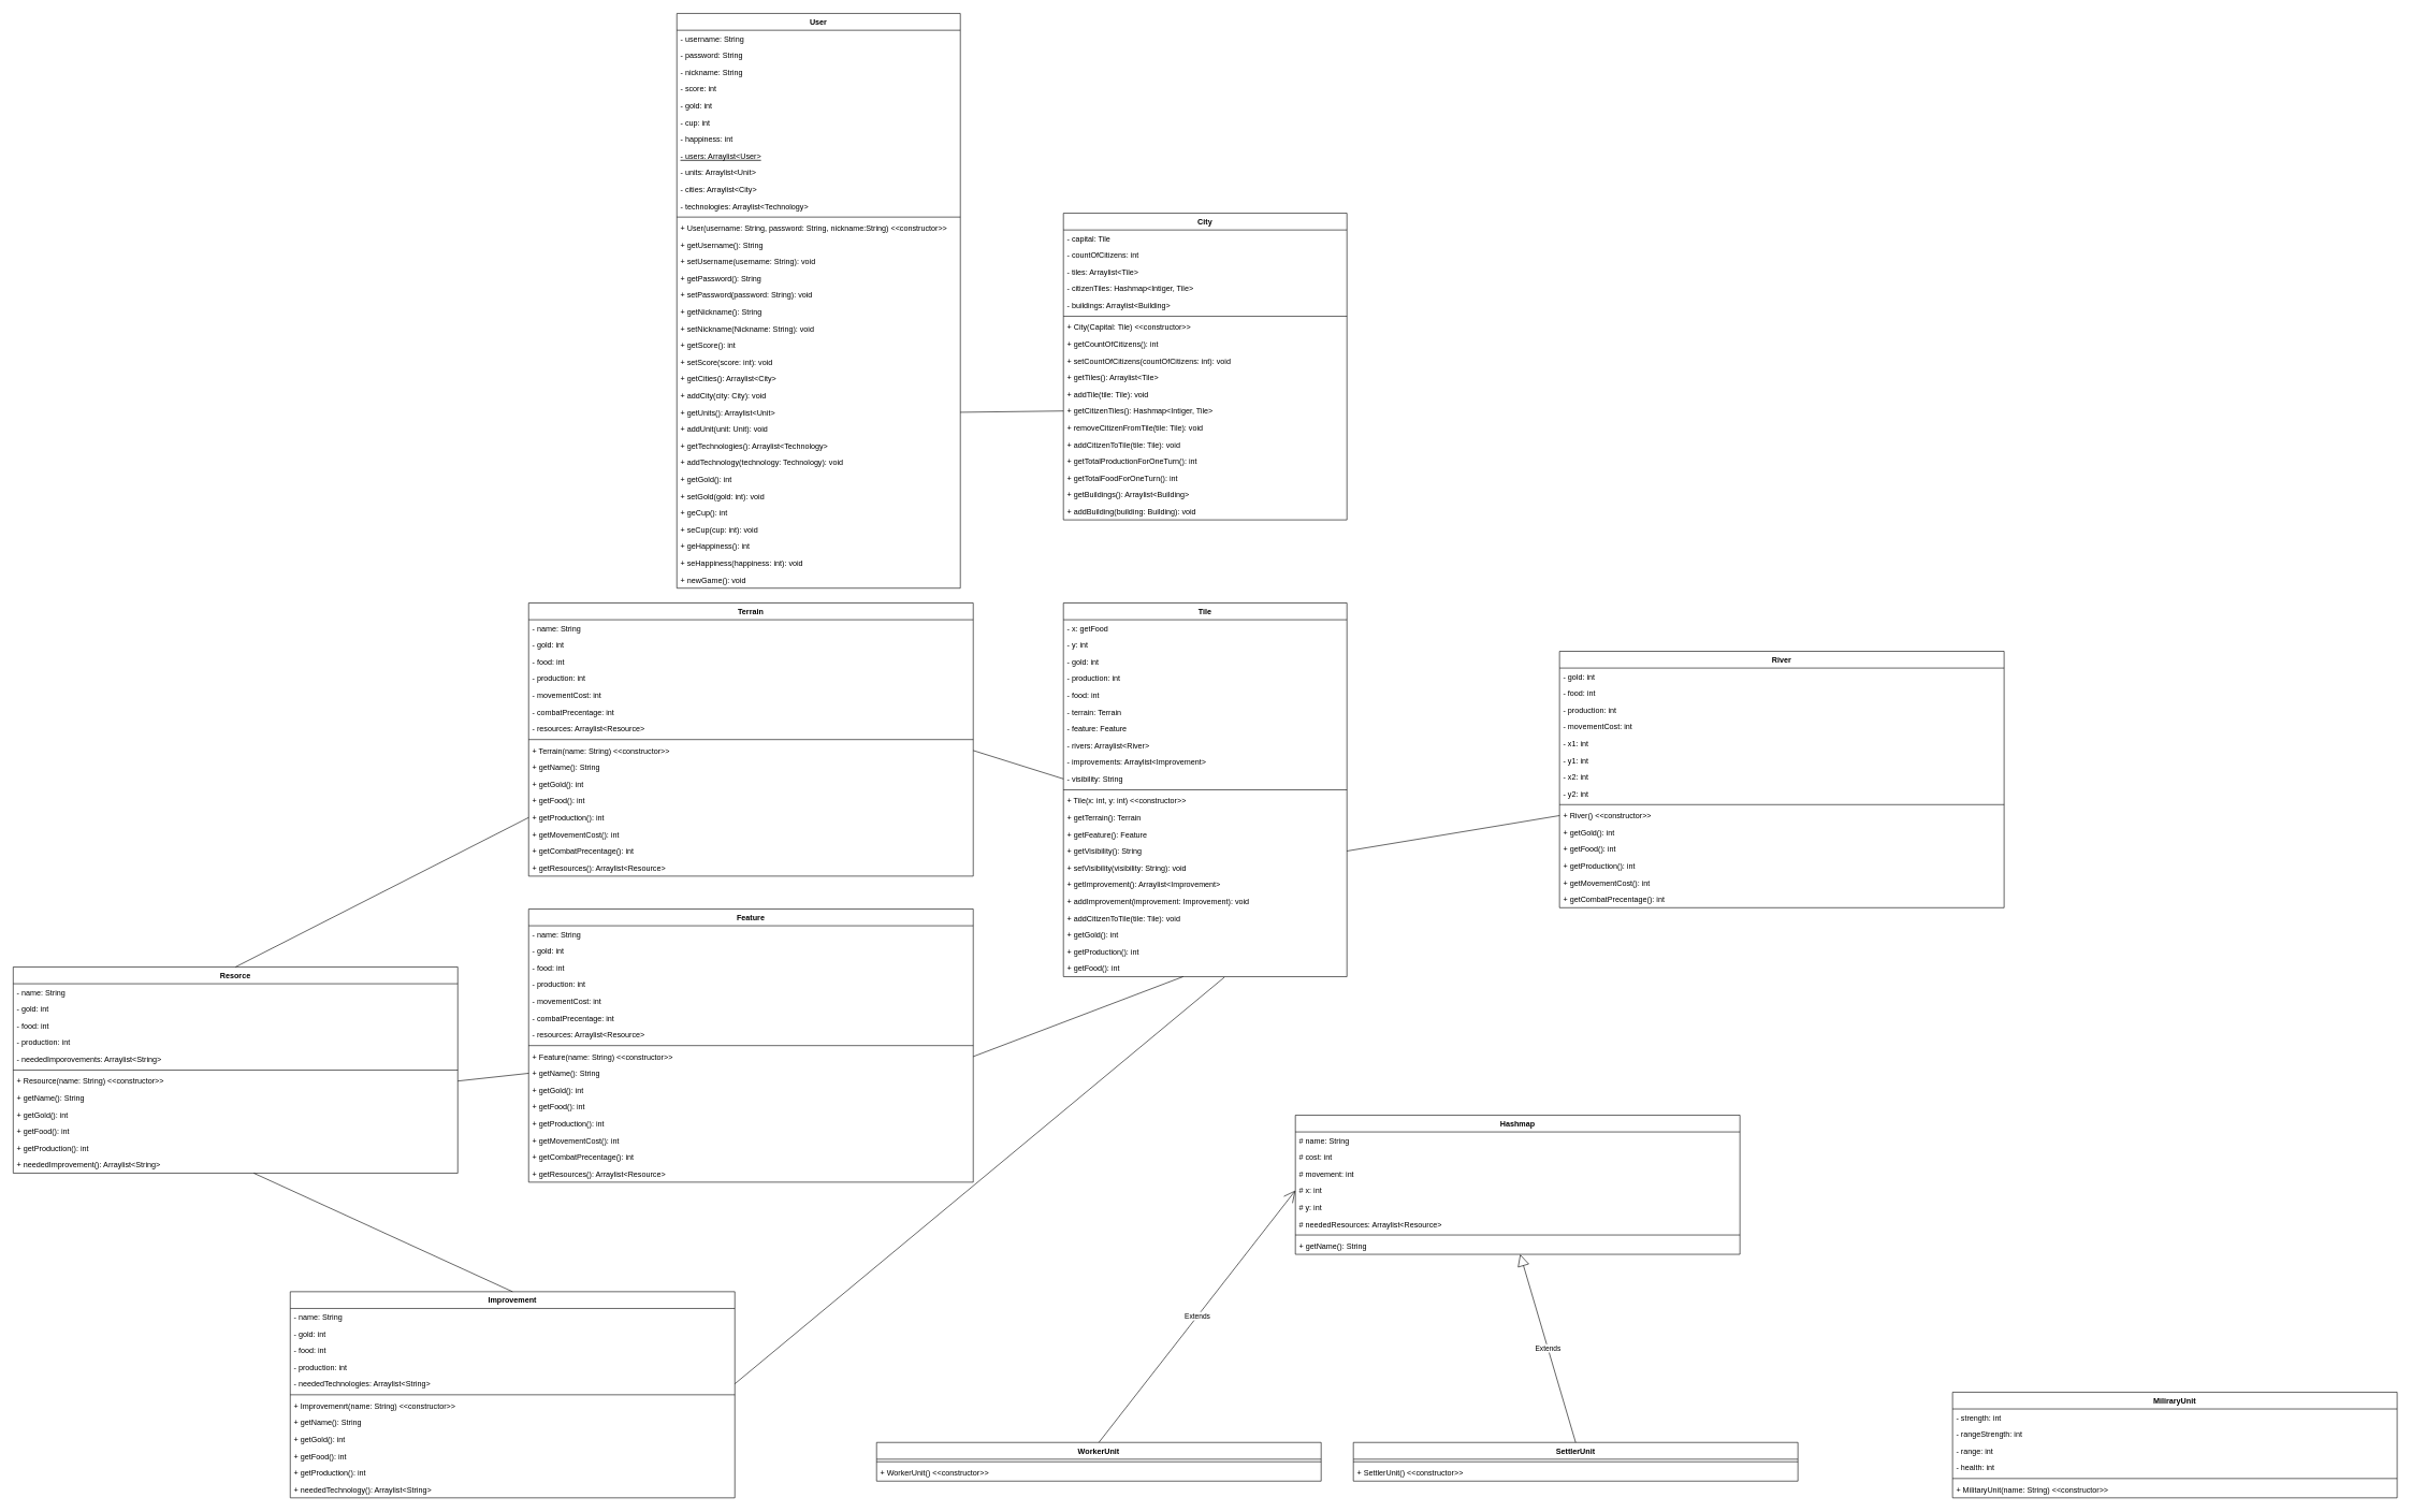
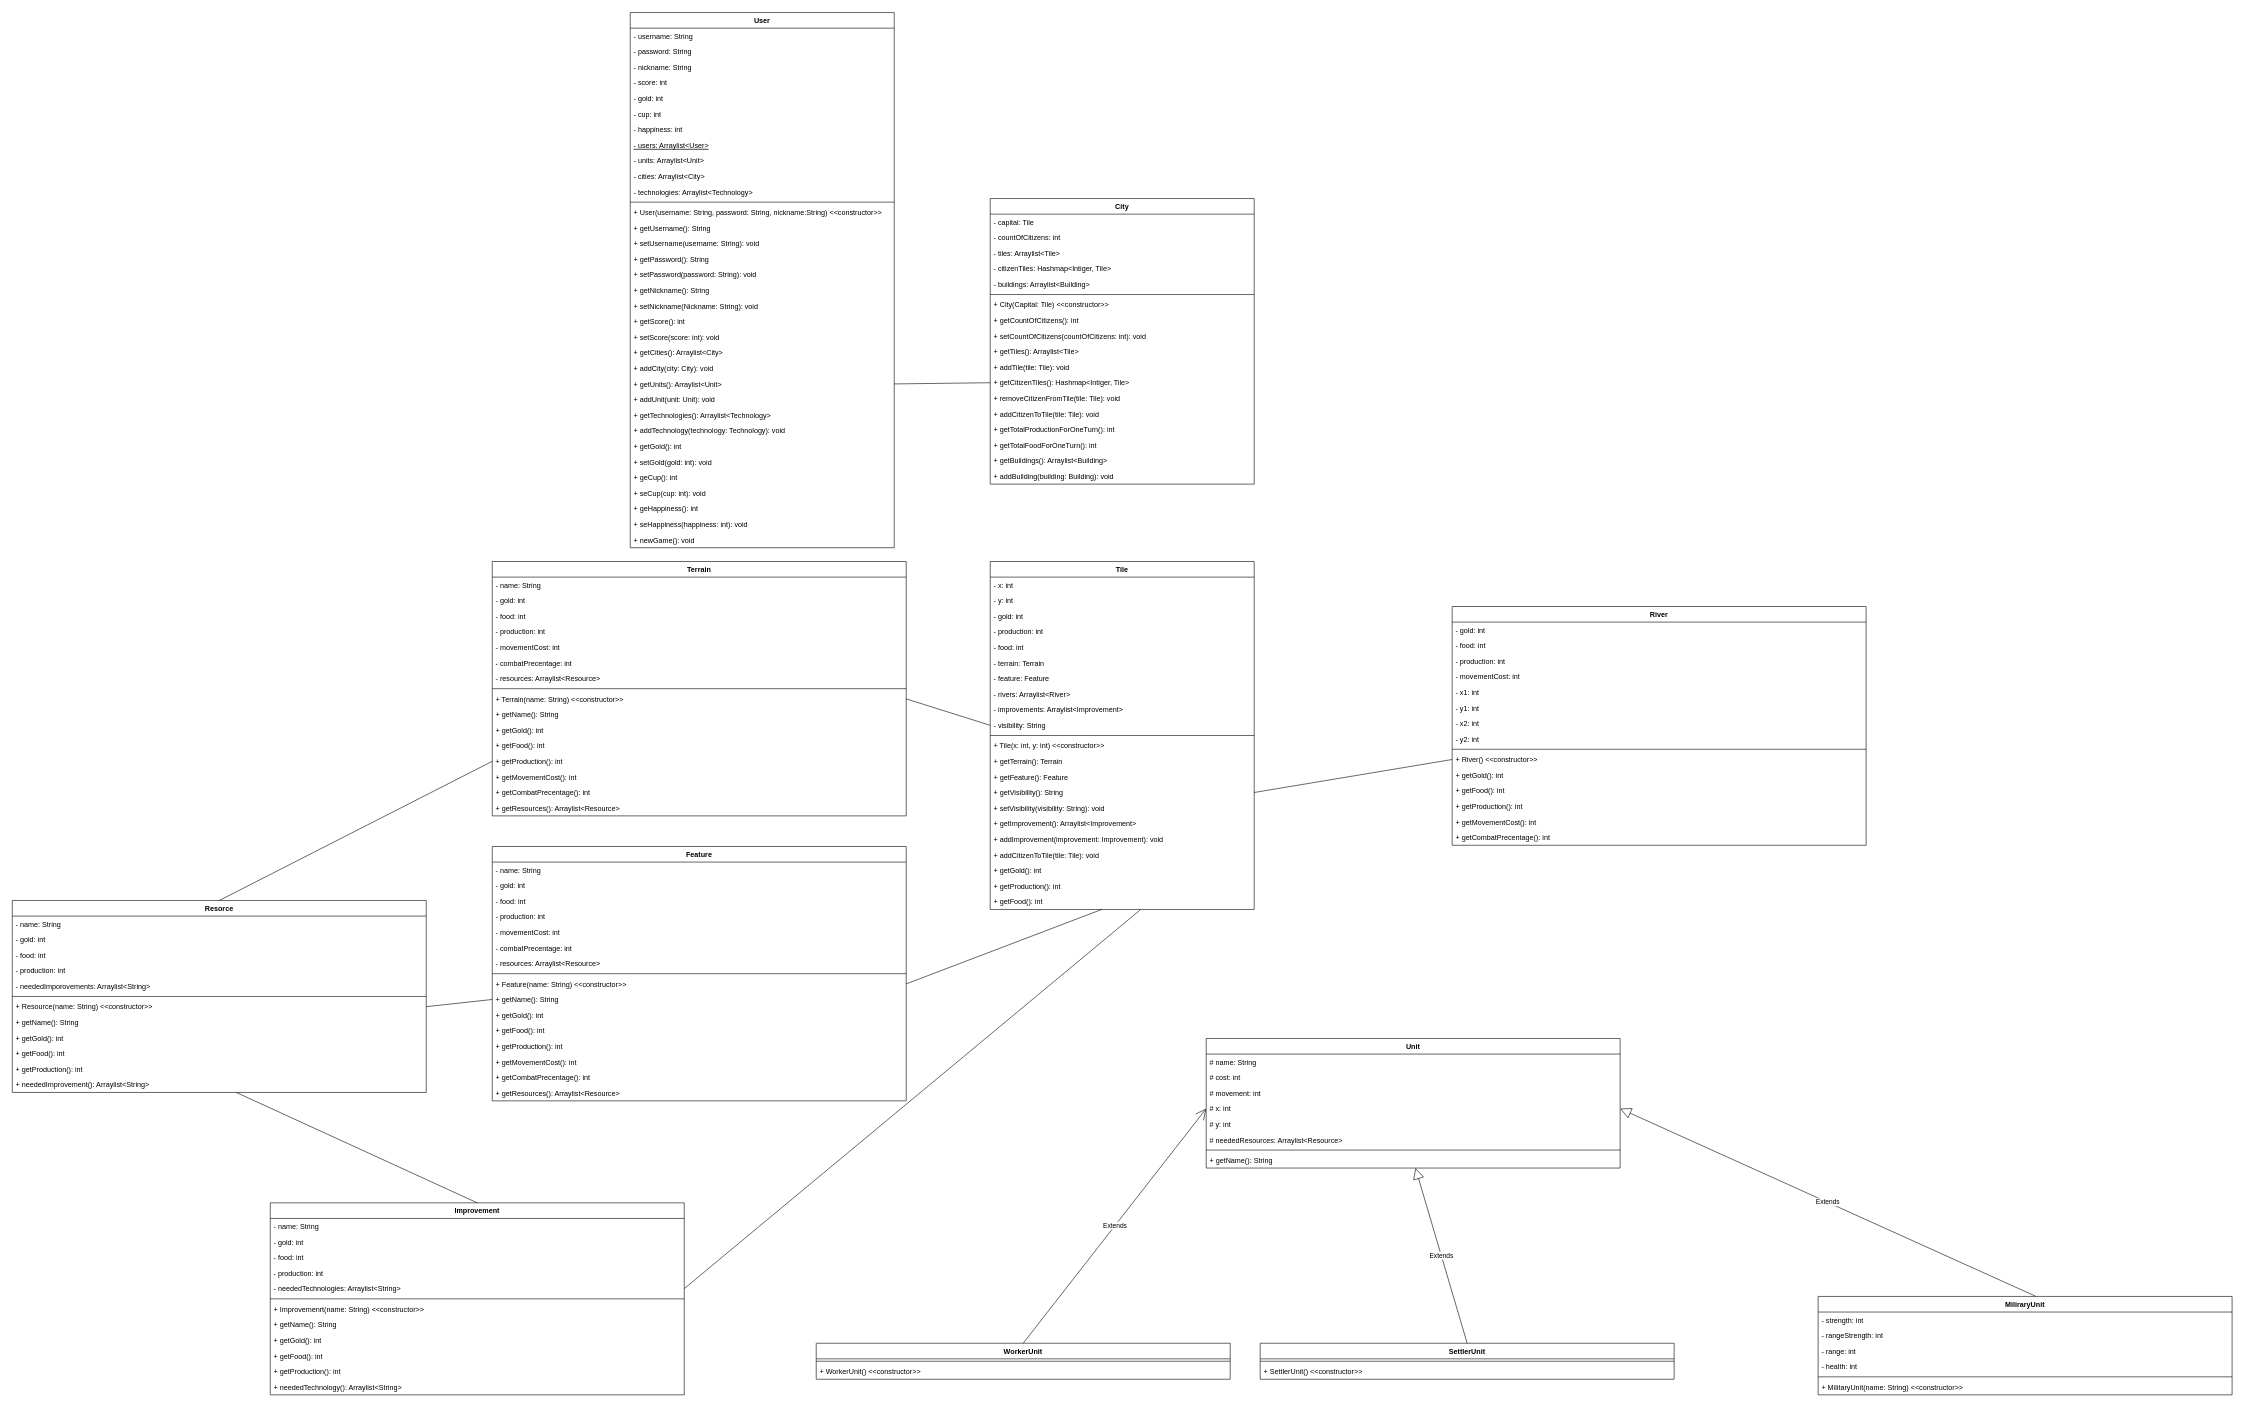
- <mxCell id="57" value="- x: getFood" style="text;strokeColor=none;fillColor=none;align=left;verticalAlign=top;spacingLeft=4;spacingRight=4;overflow=hidden;rotatable=0;points=[[0,0.5],[1,0.5]];portConstraint=eastwest;" parent="56" vertex="1"><mxGeometry y="26" width="440" height="26" as="geometry" /></mxCell>
+ <mxCell id="57" value="- x: int" style="text;strokeColor=none;fillColor=none;align=left;verticalAlign=top;spacingLeft=4;spacingRight=4;overflow=hidden;rotatable=0;points=[[0,0.5],[1,0.5]];portConstraint=eastwest;" parent="56" vertex="1"><mxGeometry y="26" width="440" height="26" as="geometry" /></mxCell>
- <mxCell id="139" value="Hashmap" style="swimlane;fontStyle=1;align=center;verticalAlign=top;childLayout=stackLayout;horizontal=1;startSize=26;horizontalStack=0;resizeParent=1;resizeParentMax=0;resizeLast=0;collapsible=1;marginBottom=0;" parent="1" vertex="1"><mxGeometry x="2010" y="1730" width="690" height="216" as="geometry" /></mxCell>
+ <mxCell id="139" value="Unit" style="swimlane;fontStyle=1;align=center;verticalAlign=top;childLayout=stackLayout;horizontal=1;startSize=26;horizontalStack=0;resizeParent=1;resizeParentMax=0;resizeLast=0;collapsible=1;marginBottom=0;" parent="1" vertex="1"><mxGeometry x="2010" y="1730" width="690" height="216" as="geometry" /></mxCell>
+ <mxCell id="155" value="Extends" style="endArrow=block;endSize=16;endFill=0;html=1;rounded=0;exitX=0.525;exitY=-0.003;exitDx=0;exitDy=0;exitPerimeter=0;entryX=1;entryY=0.5;entryDx=0;entryDy=0;" parent="1" source="148" target="143" edge="1"><mxGeometry width="160" relative="1" as="geometry"><mxPoint x="1930" y="2290" as="sourcePoint" /><mxPoint x="2160" y="2089" as="targetPoint" /></mxGeometry></mxCell>
